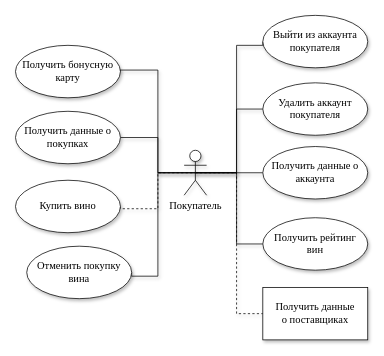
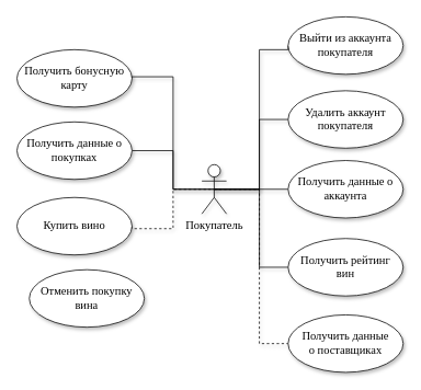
- <mxCell id="14" style="edgeStyle=orthogonalEdgeStyle;rounded=0;orthogonalLoop=1;jettySize=auto;html=1;exitX=1;exitY=0.5;exitDx=0;exitDy=0;entryX=0.5;entryY=0.5;entryDx=0;entryDy=0;entryPerimeter=0;endArrow=none;endFill=0;shadow=1;" parent="1" source="15" target="7" edge="1"><mxGeometry relative="1" as="geometry"><Array as="points"><mxPoint x="210" y="368" /><mxPoint x="210" y="230" /></Array></mxGeometry></mxCell>
- <mxCell id="18" value="Получить данные&lt;br&gt;о поставщиках" style="whiteSpace=wrap;html=1;fontFamily=Times New Roman;fontSize=14;shadow=1;rounded=0;" vertex="1" parent="1"><mxGeometry x="350" y="383" width="140" height="70" as="geometry" /></mxCell>
+ <mxCell id="18" value="Получить данные&lt;br&gt;о поставщиках" style="ellipse;whiteSpace=wrap;html=1;fontFamily=Times New Roman;fontSize=14;shadow=1;" vertex="1" parent="1"><mxGeometry x="350" y="383" width="140" height="70" as="geometry" /></mxCell>
